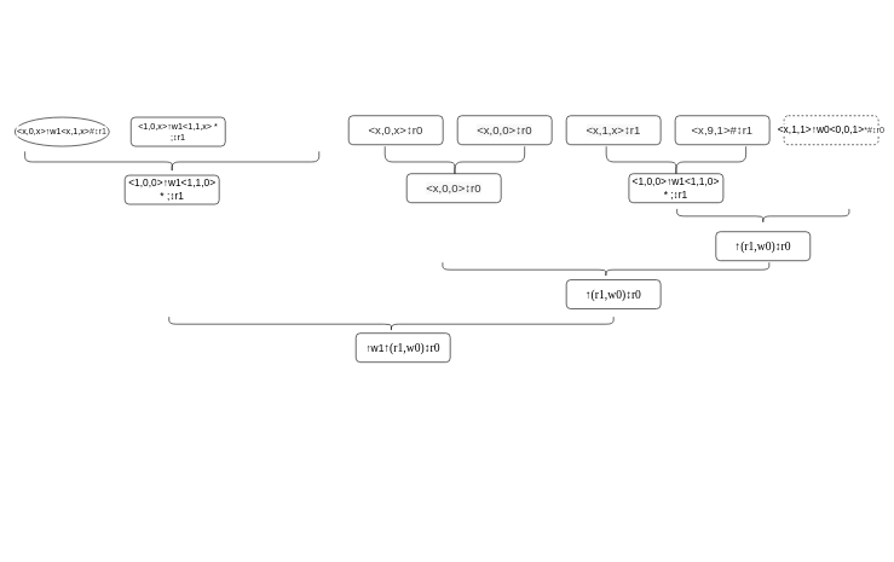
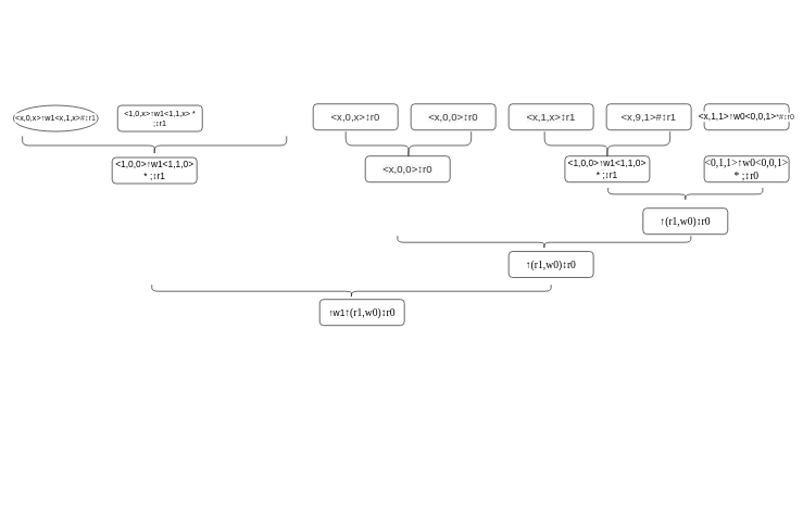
- <mxCell id="6" value="&lt;p class=&quot;MsoNormal&quot;&gt;&lt;span style=&quot;letter-spacing: 0pt; font-size: 10.5pt; background: rgb(255, 255, 255);&quot;&gt;&amp;lt;x,1,1&amp;gt;↑w0&amp;lt;0,0,1&amp;gt;&lt;/span&gt;&lt;span style=&quot;color: rgb(51, 51, 51); letter-spacing: 0pt; background: rgb(255, 255, 255);&quot;&gt;*#↕r0&lt;/span&gt;&lt;/p&gt;" style="rounded=1;whiteSpace=wrap;html=1;dashed=1;" vertex="1" parent="1"><mxGeometry x="1080" y="159" width="130" height="40" as="geometry" /></mxCell>
+ <mxCell id="6" value="&lt;p class=&quot;MsoNormal&quot;&gt;&lt;span style=&quot;letter-spacing: 0pt; font-size: 10.5pt; background: rgb(255, 255, 255);&quot;&gt;&amp;lt;x,1,1&amp;gt;↑w0&amp;lt;0,0,1&amp;gt;&lt;/span&gt;&lt;span style=&quot;color: rgb(51, 51, 51); letter-spacing: 0pt; background: rgb(255, 255, 255);&quot;&gt;*#↕r0&lt;/span&gt;&lt;/p&gt;" style="rounded=1;whiteSpace=wrap;html=1;" vertex="1" parent="1"><mxGeometry x="1080" y="159" width="130" height="40" as="geometry" /></mxCell>
+ <mxCell id="15" value="&lt;p class=&quot;MsoNormal&quot;&gt;&lt;span style=&quot;font-family: &amp;quot;Times New Roman&amp;quot;; font-size: 12pt;&quot;&gt;&amp;lt;0,1,&lt;/span&gt;&lt;span style=&quot;font-family: 宋体; font-size: 12pt;&quot;&gt;&lt;font face=&quot;Times New Roman&quot;&gt;1&lt;/font&gt;&lt;/span&gt;&lt;span style=&quot;font-family: &amp;quot;Times New Roman&amp;quot;; font-size: 12pt;&quot;&gt;&amp;gt;↑w0&amp;lt;0,0,&lt;/span&gt;&lt;span style=&quot;font-family: 宋体; font-size: 12pt;&quot;&gt;&lt;font face=&quot;Times New Roman&quot;&gt;1&lt;/font&gt;&lt;/span&gt;&lt;span style=&quot;font-family: &amp;quot;Times New Roman&amp;quot;; font-size: 12pt;&quot;&gt;&amp;gt; * ;↕r0&lt;/span&gt;&lt;/p&gt;" style="rounded=1;whiteSpace=wrap;html=1;" vertex="1" parent="1"><mxGeometry x="1080" y="239" width="130" height="40" as="geometry" /></mxCell>
